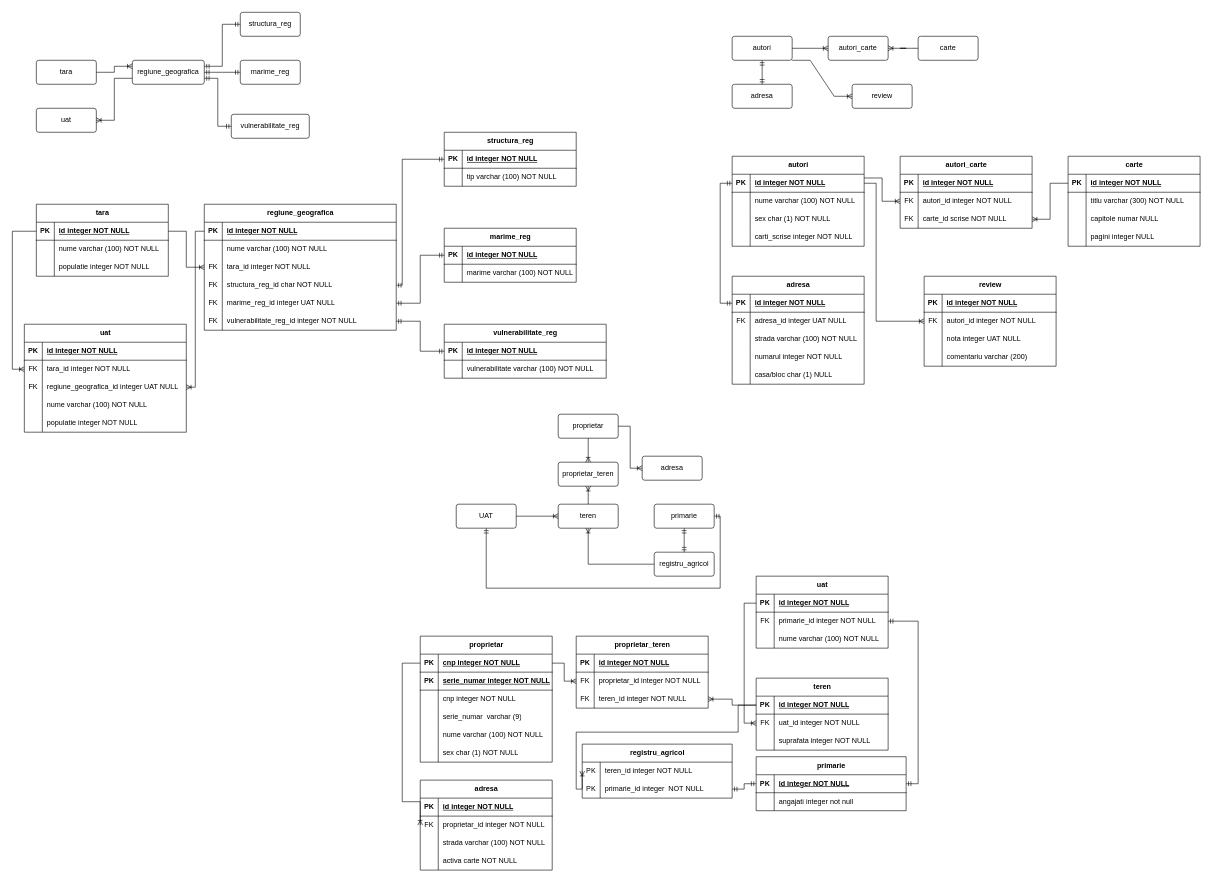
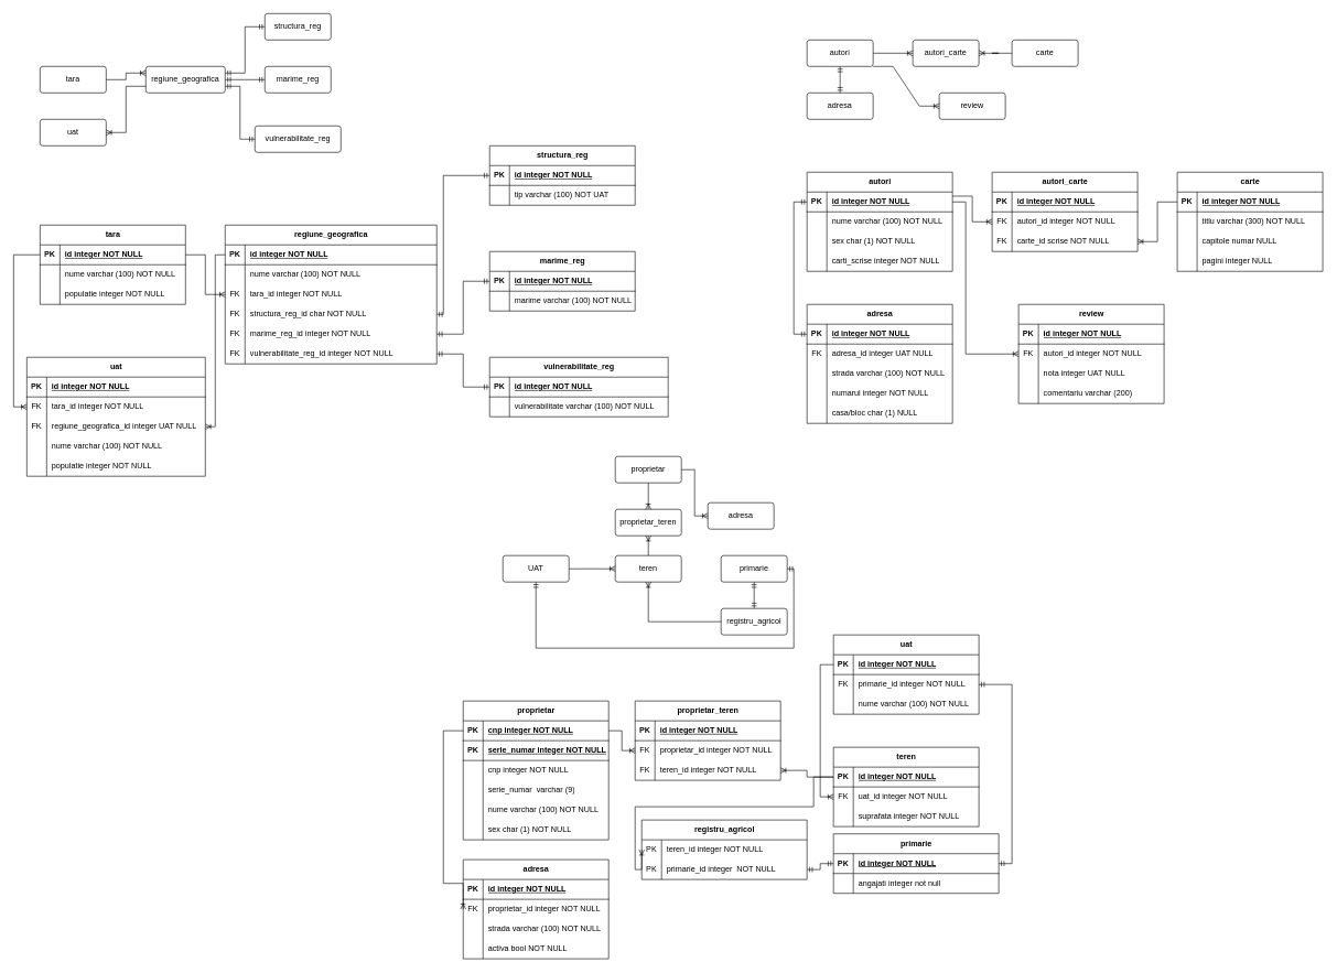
- <mxCell id="223" value="tip varchar (100) NOT NULL" style="shape=partialRectangle;connectable=0;fillColor=none;top=0;left=0;bottom=0;right=0;align=left;spacingLeft=6;overflow=hidden;whiteSpace=wrap;html=1;" vertex="1" parent="221"><mxGeometry x="30" width="190" height="30" as="geometry"><mxRectangle width="190" height="30" as="alternateBounds" /></mxGeometry></mxCell>
+ <mxCell id="223" value="tip varchar (100) NOT UAT" style="shape=partialRectangle;connectable=0;fillColor=none;top=0;left=0;bottom=0;right=0;align=left;spacingLeft=6;overflow=hidden;whiteSpace=wrap;html=1;" vertex="1" parent="221"><mxGeometry x="30" width="190" height="30" as="geometry"><mxRectangle width="190" height="30" as="alternateBounds" /></mxGeometry></mxCell>
- <mxCell id="213" value="marime_reg_id integer UAT NULL" style="shape=partialRectangle;connectable=0;fillColor=none;top=0;left=0;bottom=0;right=0;align=left;spacingLeft=6;overflow=hidden;whiteSpace=wrap;html=1;" vertex="1" parent="211"><mxGeometry x="30" width="290" height="30" as="geometry"><mxRectangle width="290" height="30" as="alternateBounds" /></mxGeometry></mxCell>
+ <mxCell id="213" value="marime_reg_id integer NOT NULL" style="shape=partialRectangle;connectable=0;fillColor=none;top=0;left=0;bottom=0;right=0;align=left;spacingLeft=6;overflow=hidden;whiteSpace=wrap;html=1;" vertex="1" parent="211"><mxGeometry x="30" width="290" height="30" as="geometry"><mxRectangle width="290" height="30" as="alternateBounds" /></mxGeometry></mxCell>
- <mxCell id="144" value="activa carte NOT NULL" style="shape=partialRectangle;connectable=0;fillColor=none;top=0;left=0;bottom=0;right=0;align=left;spacingLeft=6;overflow=hidden;whiteSpace=wrap;html=1;" vertex="1" parent="142"><mxGeometry x="30" width="190" height="30" as="geometry"><mxRectangle width="190" height="30" as="alternateBounds" /></mxGeometry></mxCell>
+ <mxCell id="144" value="activa bool NOT NULL" style="shape=partialRectangle;connectable=0;fillColor=none;top=0;left=0;bottom=0;right=0;align=left;spacingLeft=6;overflow=hidden;whiteSpace=wrap;html=1;" vertex="1" parent="142"><mxGeometry x="30" width="190" height="30" as="geometry"><mxRectangle width="190" height="30" as="alternateBounds" /></mxGeometry></mxCell>
